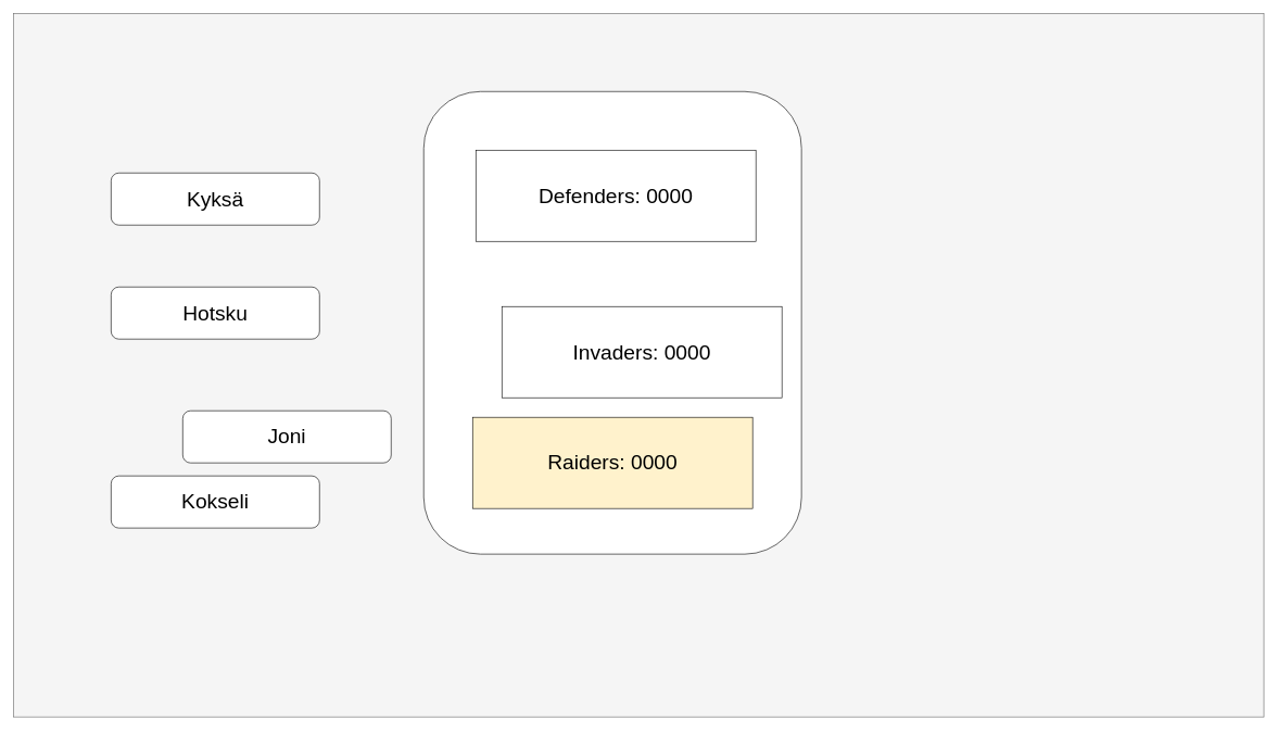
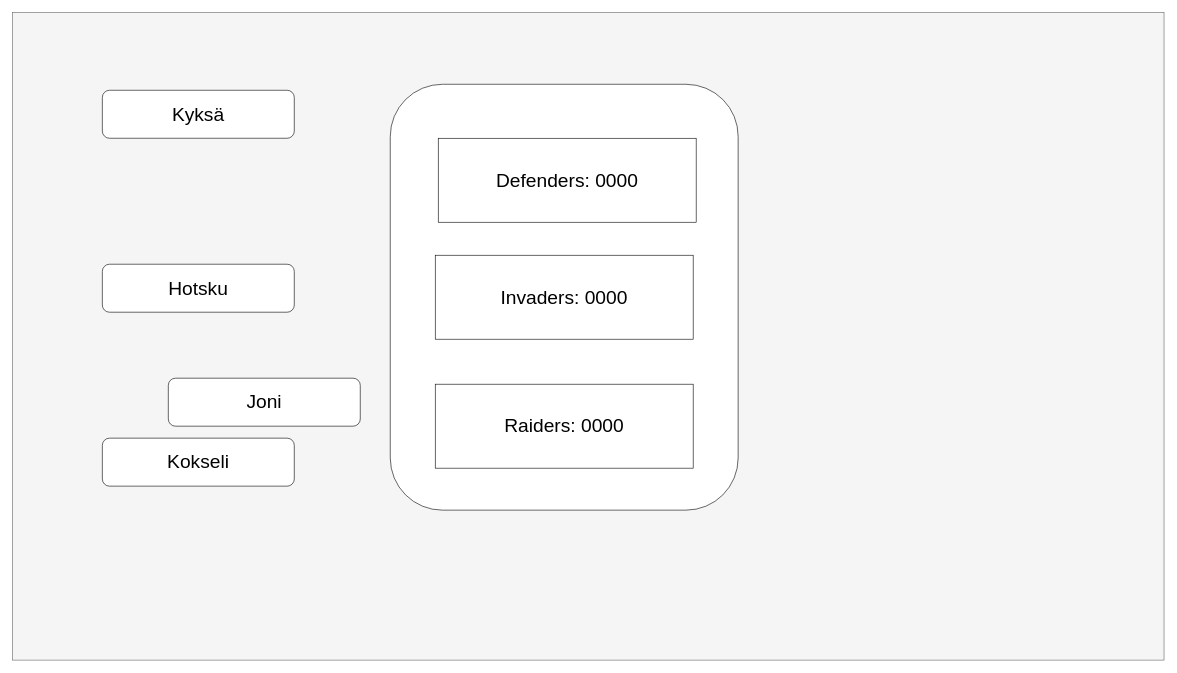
- <mxCell id="3" value="&lt;font style=&quot;font-size: 32px&quot;&gt;Kyksä&lt;/font&gt;" style="rounded=1;whiteSpace=wrap;html=1;" vertex="1" parent="1"><mxGeometry x="170" y="265" width="320" height="80" as="geometry" /></mxCell>
+ <mxCell id="3" value="&lt;font style=&quot;font-size: 32px&quot;&gt;Kyksä&lt;/font&gt;" style="rounded=1;whiteSpace=wrap;html=1;" vertex="1" parent="1"><mxGeometry x="170" y="150" width="320" height="80" as="geometry" /></mxCell>
- <mxCell id="9" value="Invaders: 0000" style="rounded=0;whiteSpace=wrap;html=1;fontSize=32;" vertex="1" parent="1"><mxGeometry x="770" y="470" width="430" height="140" as="geometry" /></mxCell>
+ <mxCell id="9" value="Invaders: 0000" style="rounded=0;whiteSpace=wrap;html=1;fontSize=32;" vertex="1" parent="1"><mxGeometry x="725" y="425" width="430" height="140" as="geometry" /></mxCell>
- <mxCell id="10" value="Raiders: 0000" style="rounded=0;whiteSpace=wrap;html=1;fontSize=32;fillColor=#fff2cc;" vertex="1" parent="1"><mxGeometry x="725" y="640" width="430" height="140" as="geometry" /></mxCell>
+ <mxCell id="10" value="Raiders: 0000" style="rounded=0;whiteSpace=wrap;html=1;fontSize=32;" vertex="1" parent="1"><mxGeometry x="725" y="640" width="430" height="140" as="geometry" /></mxCell>
